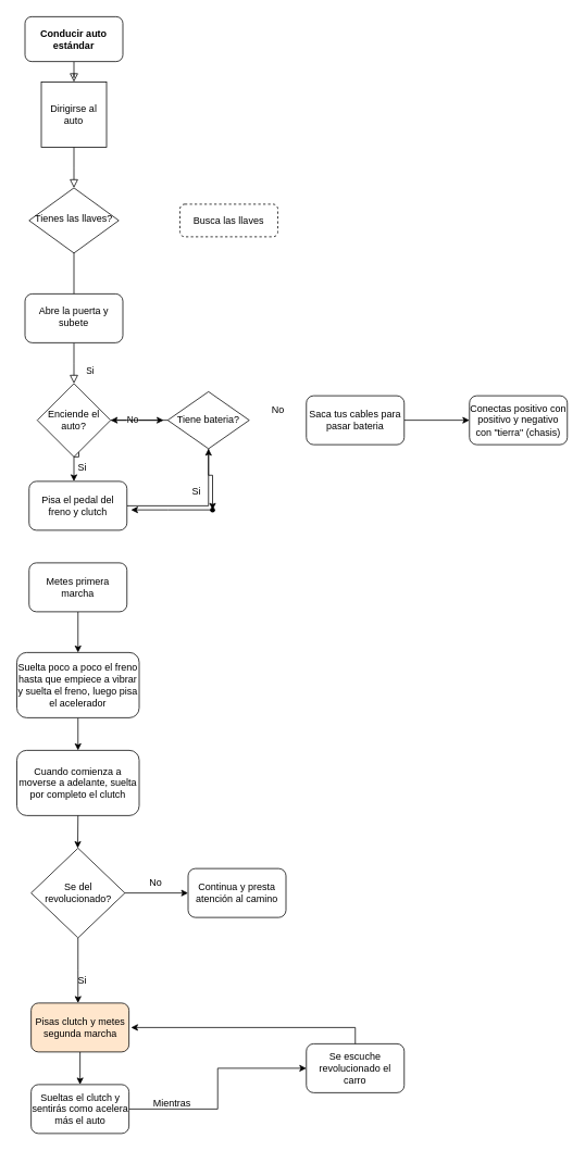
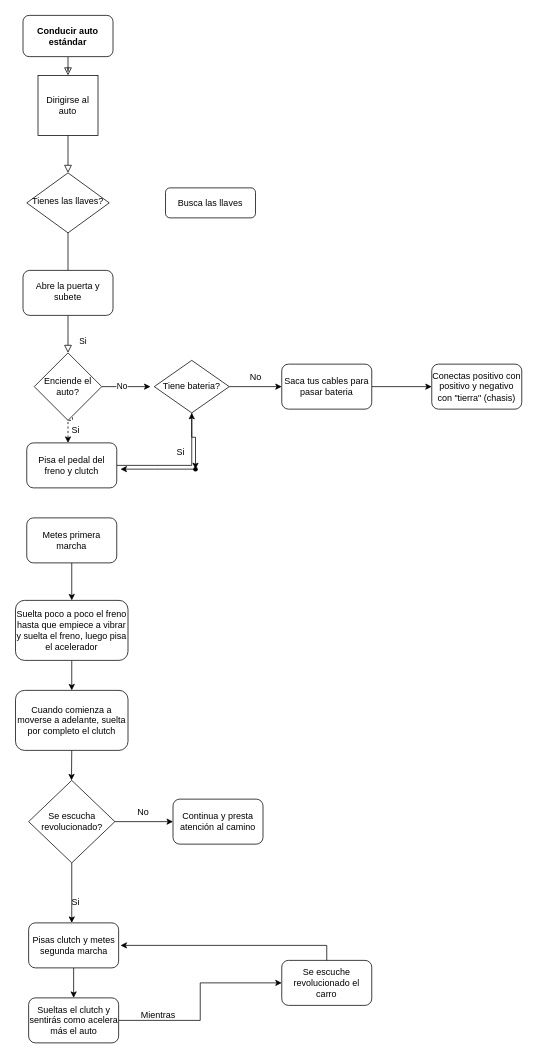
- <mxCell id="8" value="Busca las llaves" style="rounded=1;whiteSpace=wrap;html=1;fontSize=12;glass=0;strokeWidth=1;shadow=0;dashed=1;" parent="1" vertex="1"><mxGeometry x="220" y="250" width="120" height="40" as="geometry" /></mxCell>
+ <mxCell id="8" value="Busca las llaves" style="rounded=1;whiteSpace=wrap;html=1;fontSize=12;glass=0;strokeWidth=1;shadow=0;" parent="1" vertex="1"><mxGeometry x="220" y="250" width="120" height="40" as="geometry" /></mxCell>
- <mxCell id="27" value="" style="edgeStyle=orthogonalEdgeStyle;rounded=0;orthogonalLoop=1;jettySize=auto;html=1;" edge="1" parent="1" source="28" target="17"><mxGeometry relative="1" as="geometry" /></mxCell>
+ <mxCell id="27" value="" style="edgeStyle=orthogonalEdgeStyle;rounded=0;orthogonalLoop=1;jettySize=auto;html=1;" edge="1" parent="1" source="28" target="30"><mxGeometry relative="1" as="geometry" /></mxCell>
- <mxCell id="10" value="" style="edgeStyle=orthogonalEdgeStyle;rounded=0;orthogonalLoop=1;jettySize=auto;html=1;exitX=0.5;exitY=1;exitDx=0;exitDy=0;" edge="1" parent="1" source="17" target="12"><mxGeometry relative="1" as="geometry"><mxPoint x="95" y="530" as="sourcePoint" /><Array as="points"><mxPoint x="95" y="550" /><mxPoint x="95" y="540" /><mxPoint x="96" y="540" /><mxPoint x="96" y="560" /><mxPoint x="90" y="560" /></Array></mxGeometry></mxCell>
+ <mxCell id="10" value="" style="edgeStyle=orthogonalEdgeStyle;rounded=0;orthogonalLoop=1;jettySize=auto;html=1;exitX=0.5;exitY=1;exitDx=0;exitDy=0;dashed=1;" edge="1" parent="1" source="17" target="12"><mxGeometry relative="1" as="geometry"><mxPoint x="95" y="530" as="sourcePoint" /><Array as="points"><mxPoint x="95" y="550" /><mxPoint x="95" y="540" /><mxPoint x="96" y="540" /><mxPoint x="96" y="560" /><mxPoint x="90" y="560" /></Array></mxGeometry></mxCell>
- <mxCell id="34" value="Se del revolucionado?" style="rhombus;whiteSpace=wrap;html=1;" vertex="1" parent="1"><mxGeometry x="37.5" y="1040" width="115" height="110" as="geometry" /></mxCell>
+ <mxCell id="34" value="Se escucha revolucionado?" style="rhombus;whiteSpace=wrap;html=1;" vertex="1" parent="1"><mxGeometry x="37.5" y="1040" width="115" height="110" as="geometry" /></mxCell>
- <mxCell id="39" value="Pisas clutch y metes segunda marcha" style="rounded=1;whiteSpace=wrap;html=1;fillColor=#ffe6cc;" vertex="1" parent="1"><mxGeometry x="37.5" y="1230" width="120" height="60" as="geometry" /></mxCell>
+ <mxCell id="39" value="Pisas clutch y metes segunda marcha" style="rounded=1;whiteSpace=wrap;html=1;" vertex="1" parent="1"><mxGeometry x="37.5" y="1230" width="120" height="60" as="geometry" /></mxCell>
